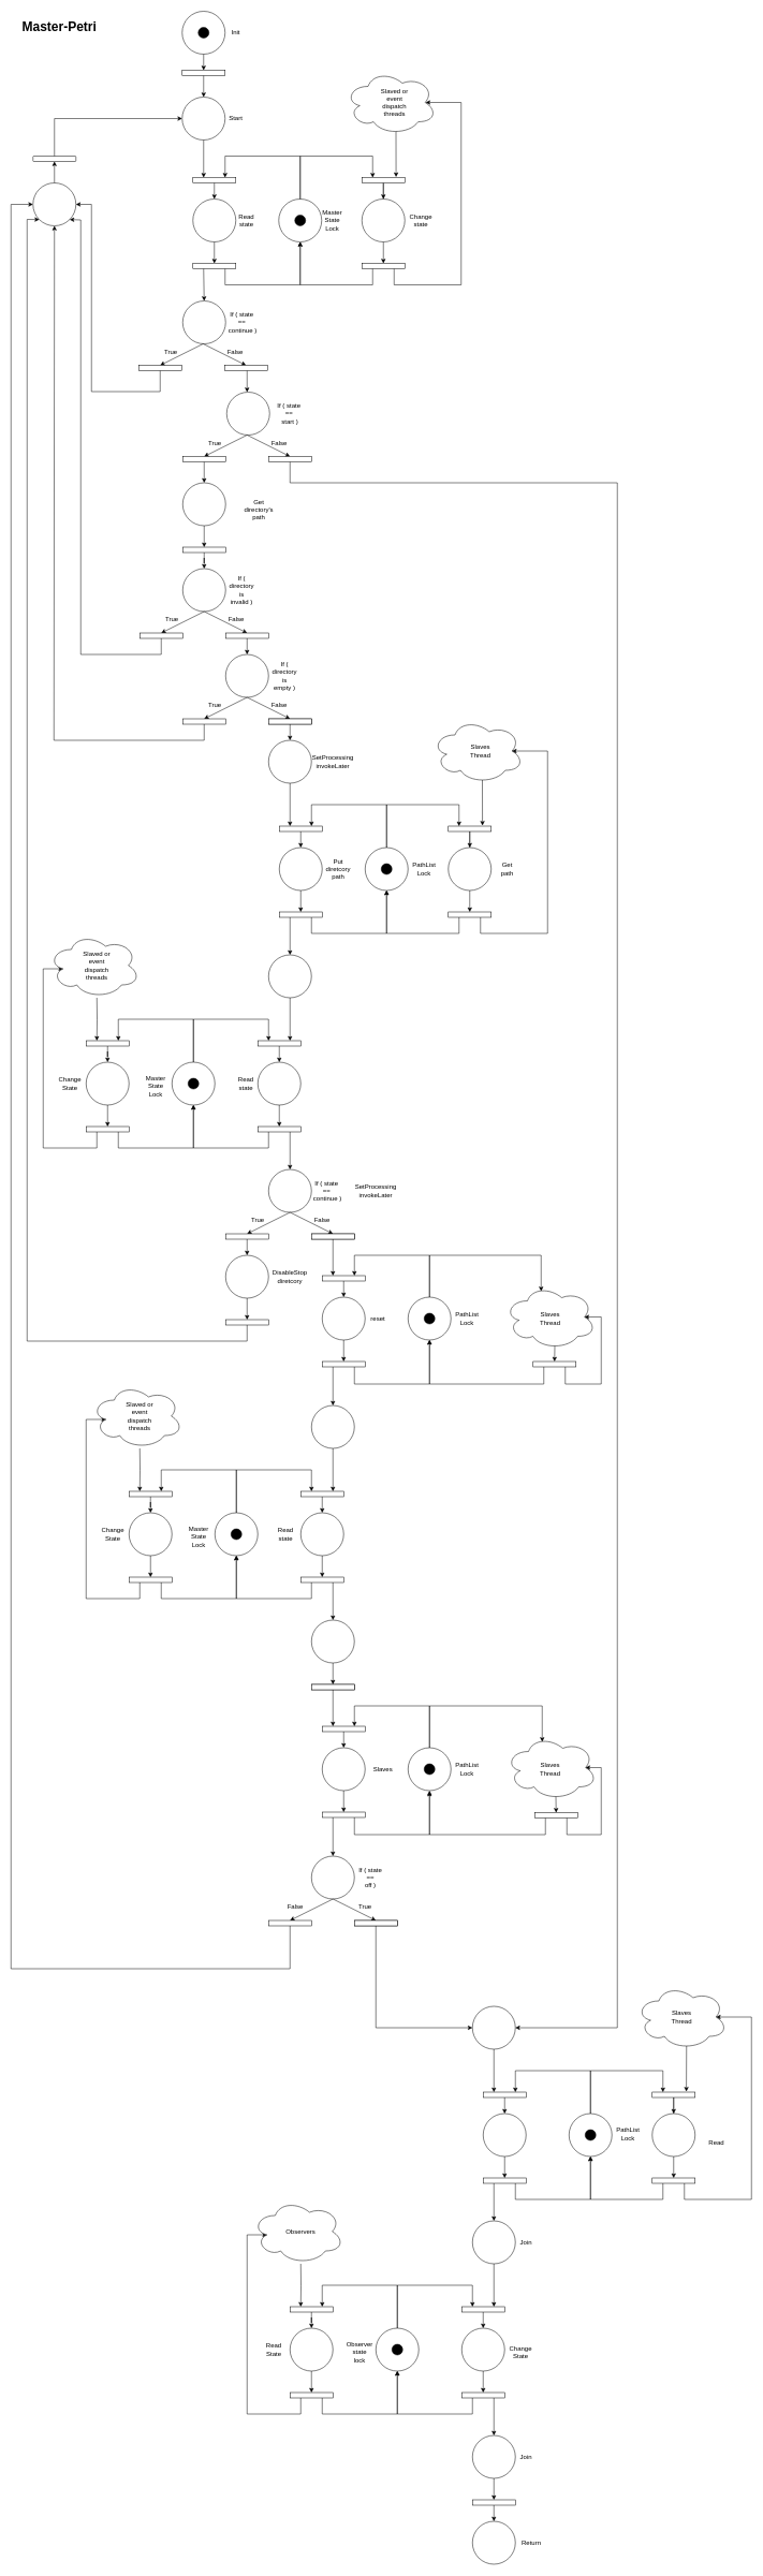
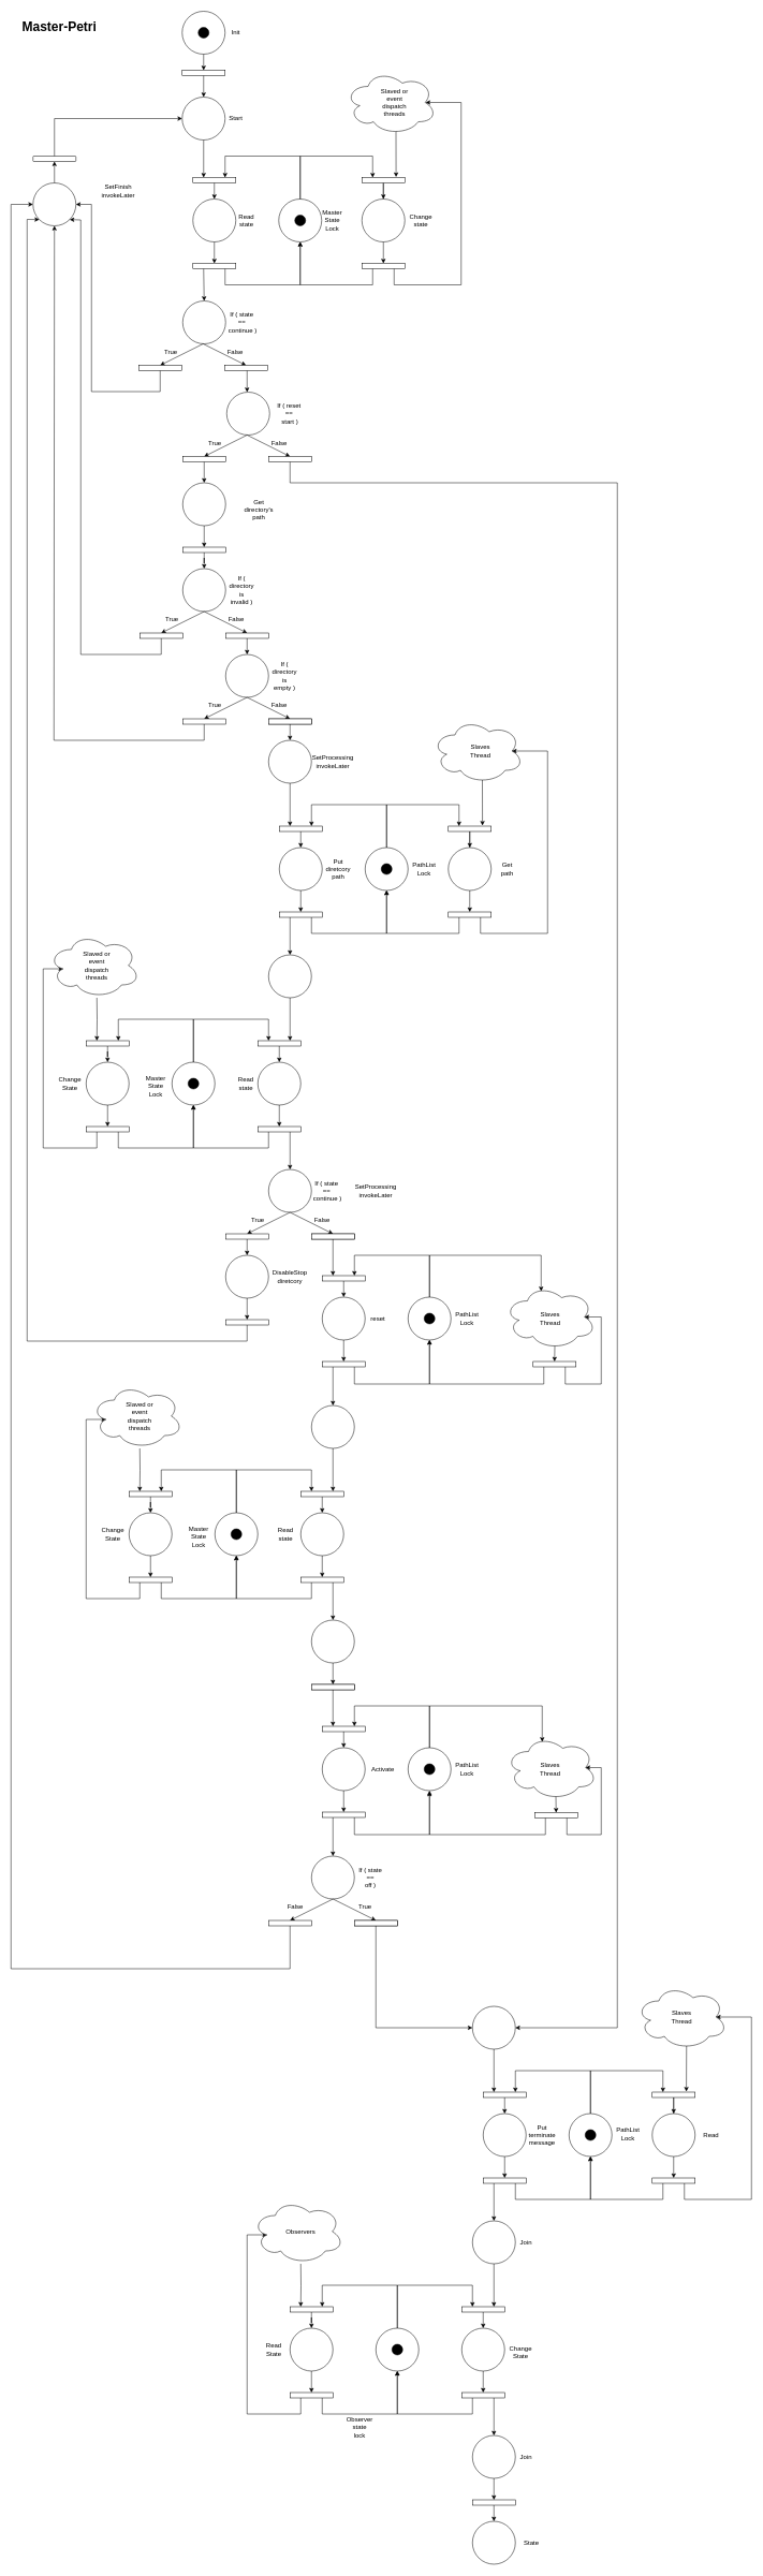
+ <mxCell id="47" value="SetFinish&lt;br&gt;invokeLater" style="text;html=1;strokeColor=none;fillColor=none;align=center;verticalAlign=middle;whiteSpace=wrap;rounded=0;" parent="1" vertex="1"><mxGeometry x="190" y="340" width="60" height="30" as="geometry" /></mxCell>
- <mxCell id="289" value="If ( state&amp;nbsp;&lt;br&gt;==&amp;nbsp;&lt;br&gt;start )" style="text;html=1;strokeColor=none;fillColor=none;align=center;verticalAlign=middle;whiteSpace=wrap;rounded=0;" parent="1" vertex="1"><mxGeometry x="510" y="755" width="60" height="30" as="geometry" /></mxCell>
+ <mxCell id="289" value="If ( reset&amp;nbsp;&lt;br&gt;==&amp;nbsp;&lt;br&gt;start )" style="text;html=1;strokeColor=none;fillColor=none;align=center;verticalAlign=middle;whiteSpace=wrap;rounded=0;" parent="1" vertex="1"><mxGeometry x="510" y="755" width="60" height="30" as="geometry" /></mxCell>
- <mxCell id="183" value="Slaves&lt;span style=&quot;white-space: pre;&quot;&gt; &lt;/span&gt;" style="text;html=1;strokeColor=none;fillColor=none;align=center;verticalAlign=middle;whiteSpace=wrap;rounded=0;" parent="1" vertex="1"><mxGeometry x="685" y="3282" width="60" height="30" as="geometry" /></mxCell>
+ <mxCell id="183" value="Activate&lt;span style=&quot;white-space: pre;&quot;&gt; &lt;/span&gt;" style="text;html=1;strokeColor=none;fillColor=none;align=center;verticalAlign=middle;whiteSpace=wrap;rounded=0;" parent="1" vertex="1"><mxGeometry x="685" y="3282" width="60" height="30" as="geometry" /></mxCell>
+ <mxCell id="213" value="Put&lt;br&gt;terminate&lt;br&gt;message" style="text;html=1;strokeColor=none;fillColor=none;align=center;verticalAlign=middle;whiteSpace=wrap;rounded=0;" parent="1" vertex="1"><mxGeometry x="980" y="3964" width="60" height="30" as="geometry" /></mxCell>
- <mxCell id="225" value="Read" style="text;html=1;strokeColor=none;fillColor=none;align=center;verticalAlign=middle;whiteSpace=wrap;rounded=0;" parent="1" vertex="1"><mxGeometry x="1305" y="3979" width="60" height="30" as="geometry" /></mxCell>
+ <mxCell id="225" value="Read" style="text;html=1;strokeColor=none;fillColor=none;align=center;verticalAlign=middle;whiteSpace=wrap;rounded=0;" parent="1" vertex="1"><mxGeometry x="1295" y="3964" width="60" height="30" as="geometry" /></mxCell>
- <mxCell id="261" value="Observer&lt;br&gt;state&lt;br&gt;lock" style="text;html=1;strokeColor=none;fillColor=none;align=center;verticalAlign=middle;whiteSpace=wrap;rounded=0;" parent="1" vertex="1"><mxGeometry x="640" y="4369" width="60" height="30" as="geometry" /></mxCell>
+ <mxCell id="261" value="Observer&lt;br&gt;state&lt;br&gt;lock" style="text;html=1;strokeColor=none;fillColor=none;align=center;verticalAlign=middle;whiteSpace=wrap;rounded=0;" parent="1" vertex="1"><mxGeometry x="640" y="4509" width="60" height="30" as="geometry" /></mxCell>
- <mxCell id="270" value="Return" style="text;html=1;strokeColor=none;fillColor=none;align=center;verticalAlign=middle;whiteSpace=wrap;rounded=0;" parent="1" vertex="1"><mxGeometry x="960" y="4724" width="60" height="30" as="geometry" /></mxCell>
+ <mxCell id="270" value="State" style="text;html=1;strokeColor=none;fillColor=none;align=center;verticalAlign=middle;whiteSpace=wrap;rounded=0;" parent="1" vertex="1"><mxGeometry x="960" y="4724" width="60" height="30" as="geometry" /></mxCell>
